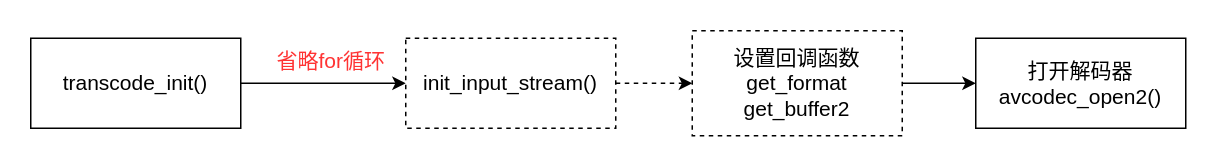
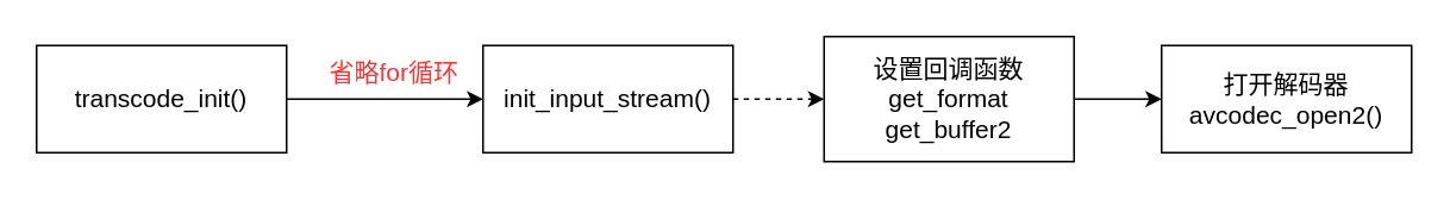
- <mxCell id="7" value="init_input_stream()" style="rounded=0;whiteSpace=wrap;html=1;fontSize=14;dashed=1;" vertex="1" parent="1"><mxGeometry x="270" y="25" width="140" height="60" as="geometry" /></mxCell>
+ <mxCell id="7" value="init_input_stream()" style="rounded=0;whiteSpace=wrap;html=1;fontSize=14;" vertex="1" parent="1"><mxGeometry x="270" y="25" width="140" height="60" as="geometry" /></mxCell>
- <mxCell id="5" value="设置回调函数&lt;br&gt;get_format&lt;br&gt;get_buffer2" style="rounded=0;whiteSpace=wrap;html=1;fontSize=14;dashed=1;" vertex="1" parent="1"><mxGeometry x="461" y="20" width="140" height="70" as="geometry" /></mxCell>
+ <mxCell id="5" value="设置回调函数&lt;br&gt;get_format&lt;br&gt;get_buffer2" style="rounded=0;whiteSpace=wrap;html=1;fontSize=14;" vertex="1" parent="1"><mxGeometry x="461" y="20" width="140" height="70" as="geometry" /></mxCell>
